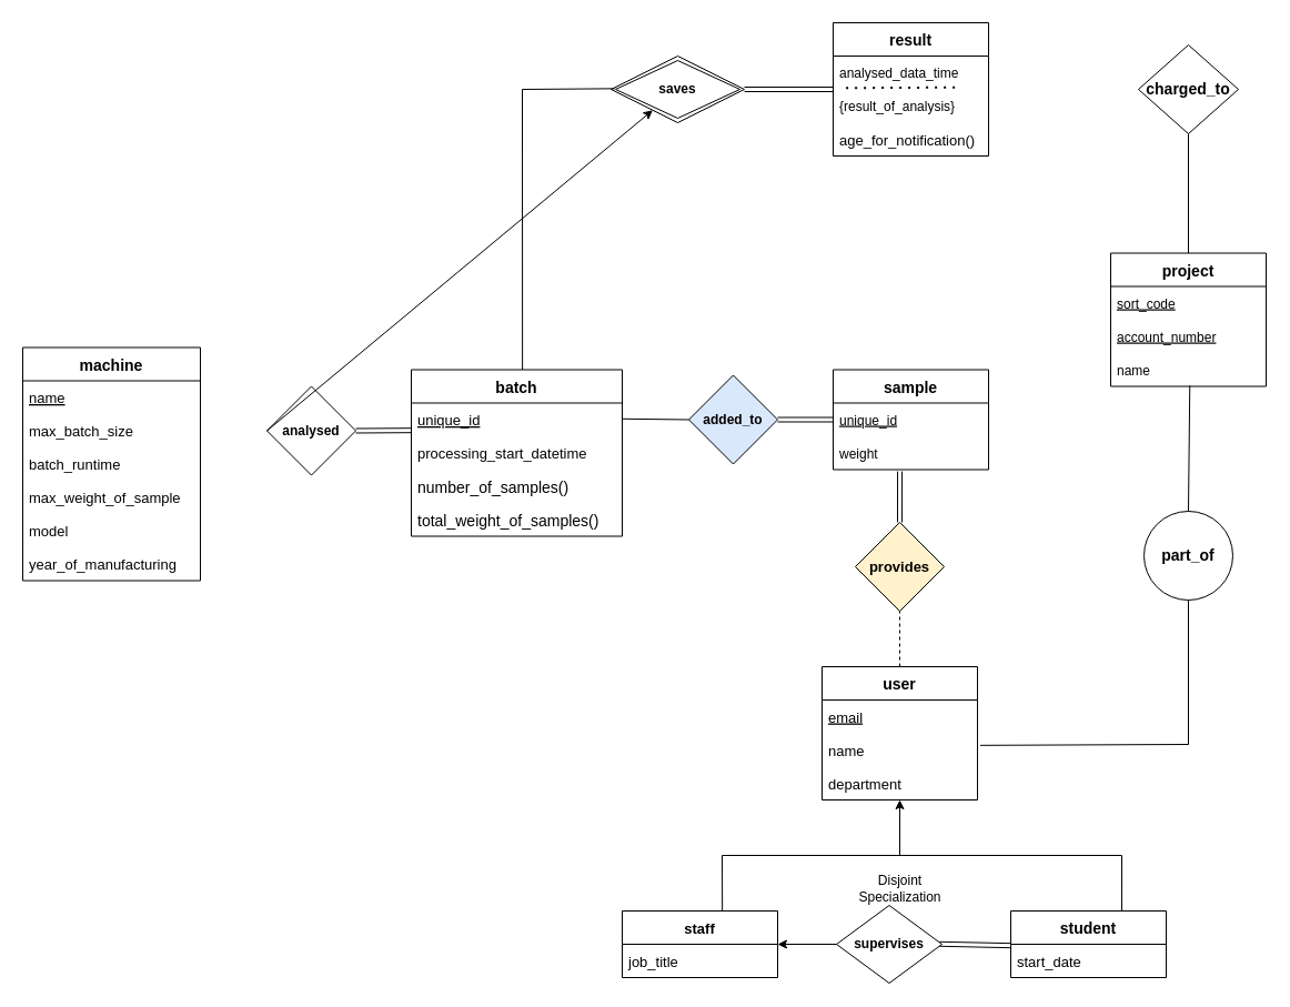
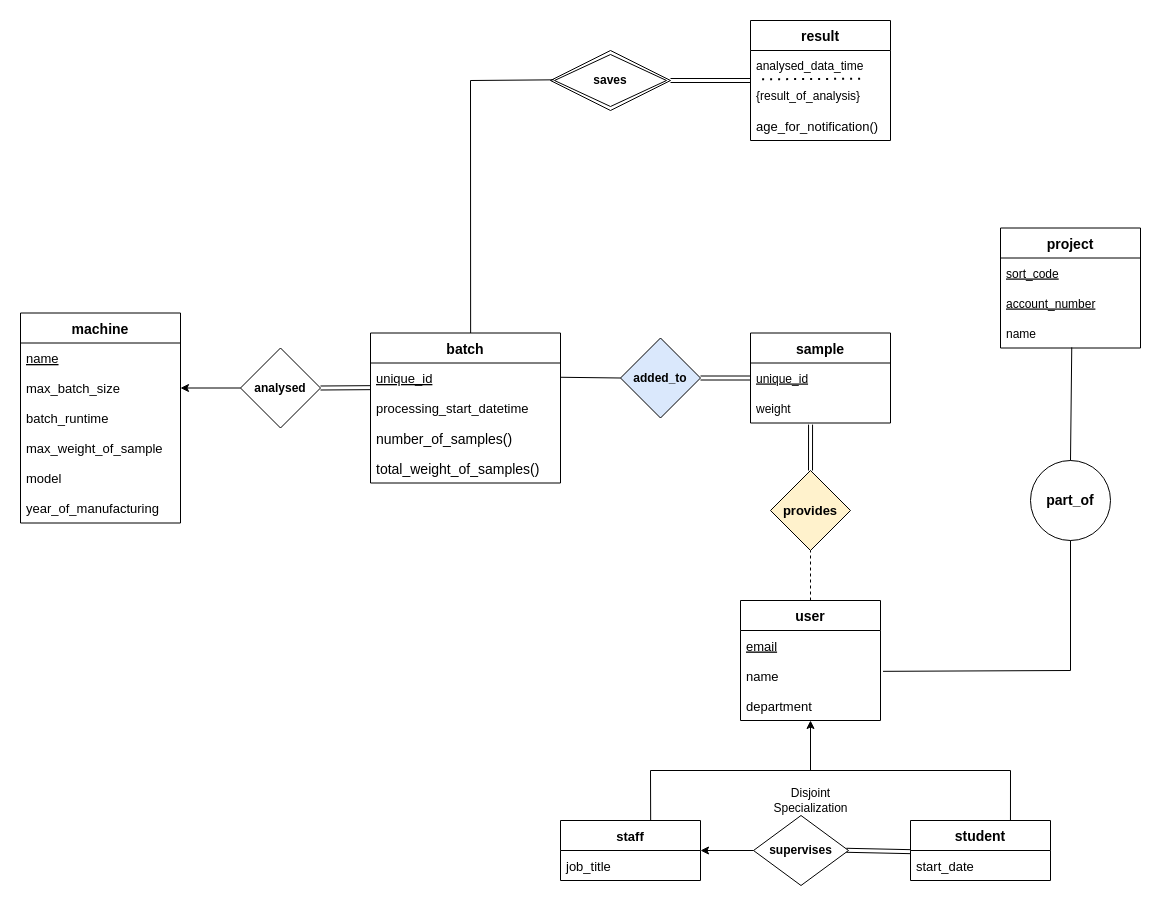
- <mxCell id="58" value="&lt;b&gt;charged_to&lt;/b&gt;" style="rhombus;whiteSpace=wrap;html=1;fontSize=14;" vertex="1" parent="1"><mxGeometry x="1025" y="40" width="90" height="80" as="geometry" /></mxCell>
- <mxCell id="59" value="" style="endArrow=none;html=1;rounded=0;fontSize=14;exitX=0.5;exitY=1;exitDx=0;exitDy=0;entryX=0.5;entryY=0;entryDx=0;entryDy=0;" edge="1" parent="1" source="58" target="21"><mxGeometry width="50" height="50" relative="1" as="geometry"><mxPoint x="950" y="370" as="sourcePoint" /><mxPoint x="1000" y="320" as="targetPoint" /></mxGeometry></mxCell>
- <mxCell id="47" value="" style="endArrow=classic;html=1;rounded=0;fontSize=13;exitX=0;exitY=0.5;exitDx=0;exitDy=0;" edge="1" parent="1" source="5" target="15"><mxGeometry width="50" height="50" relative="1" as="geometry"><mxPoint x="0" y="410" as="sourcePoint" /><mxPoint x="50" y="360" as="targetPoint" /></mxGeometry></mxCell>
+ <mxCell id="47" value="" style="endArrow=classic;html=1;rounded=0;fontSize=13;exitX=0;exitY=0.5;exitDx=0;exitDy=0;" edge="1" parent="1" source="5" target="37"><mxGeometry width="50" height="50" relative="1" as="geometry"><mxPoint x="0" y="410" as="sourcePoint" /><mxPoint x="50" y="360" as="targetPoint" /></mxGeometry></mxCell>
